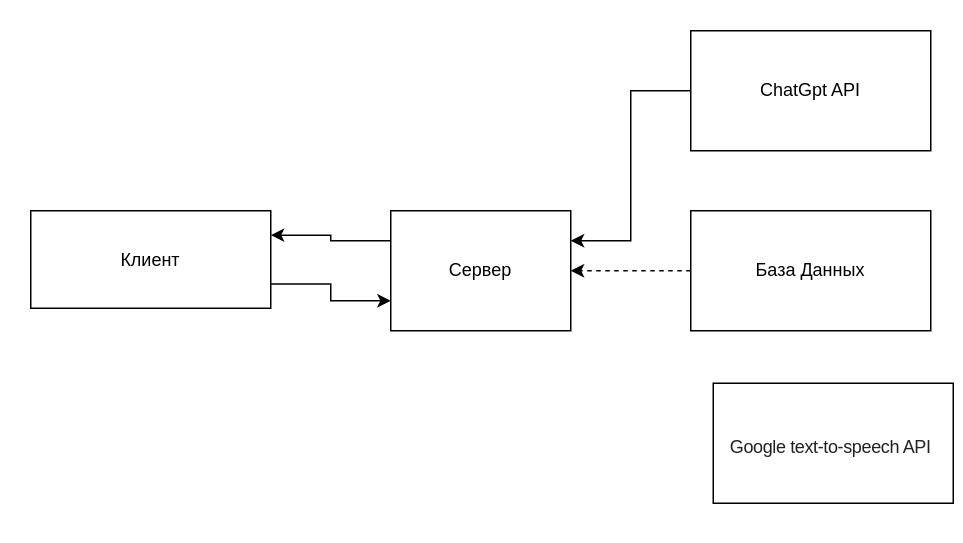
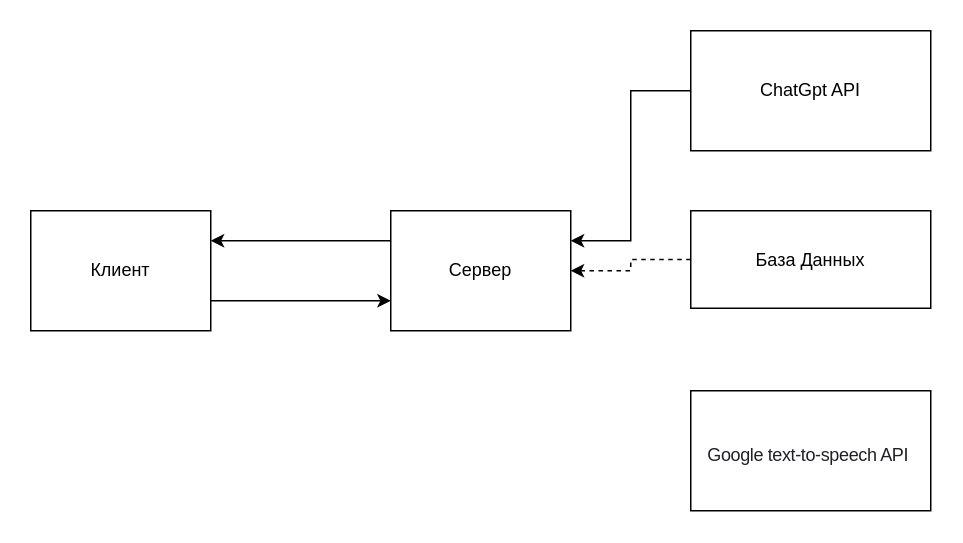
- <mxCell id="3" value="Клиент" style="rounded=0;whiteSpace=wrap;html=1;" vertex="1" parent="1"><mxGeometry x="20" y="140" width="160" height="65" as="geometry" /></mxCell>
+ <mxCell id="3" value="Клиент" style="rounded=0;whiteSpace=wrap;html=1;" vertex="1" parent="1"><mxGeometry x="20" y="140" width="120" height="80" as="geometry" /></mxCell>
- <mxCell id="10" value="База Данных" style="rounded=0;whiteSpace=wrap;html=1;" vertex="1" parent="1"><mxGeometry x="460" y="140" width="160" height="80" as="geometry" /></mxCell>
+ <mxCell id="10" value="База Данных" style="rounded=0;whiteSpace=wrap;html=1;" vertex="1" parent="1"><mxGeometry x="460" y="140" width="160" height="65" as="geometry" /></mxCell>
- <mxCell id="8" value="&lt;h1 style=&quot;-webkit-tap-highlight-color: transparent; box-sizing: border-box; color: rgb(32, 33, 36); margin: 0px; -webkit-font-smoothing: antialiased; text-rendering: optimizelegibility; letter-spacing: -0.25px; line-height: 44px; text-align: start; background-color: rgb(255, 255, 255);&quot; class=&quot;o2Zj5b&quot;&gt;&lt;font style=&quot;font-size: 12px; font-weight: normal;&quot;&gt;Google text-to-speech API&amp;nbsp;&lt;/font&gt;&lt;/h1&gt;" style="rounded=0;whiteSpace=wrap;html=1;" vertex="1" parent="1"><mxGeometry x="475" y="255" width="160" height="80" as="geometry" /></mxCell>
+ <mxCell id="8" value="&lt;h1 style=&quot;-webkit-tap-highlight-color: transparent; box-sizing: border-box; color: rgb(32, 33, 36); margin: 0px; -webkit-font-smoothing: antialiased; text-rendering: optimizelegibility; letter-spacing: -0.25px; line-height: 44px; text-align: start; background-color: rgb(255, 255, 255);&quot; class=&quot;o2Zj5b&quot;&gt;&lt;font style=&quot;font-size: 12px; font-weight: normal;&quot;&gt;Google text-to-speech API&amp;nbsp;&lt;/font&gt;&lt;/h1&gt;" style="rounded=0;whiteSpace=wrap;html=1;" vertex="1" parent="1"><mxGeometry x="460" y="260" width="160" height="80" as="geometry" /></mxCell>
